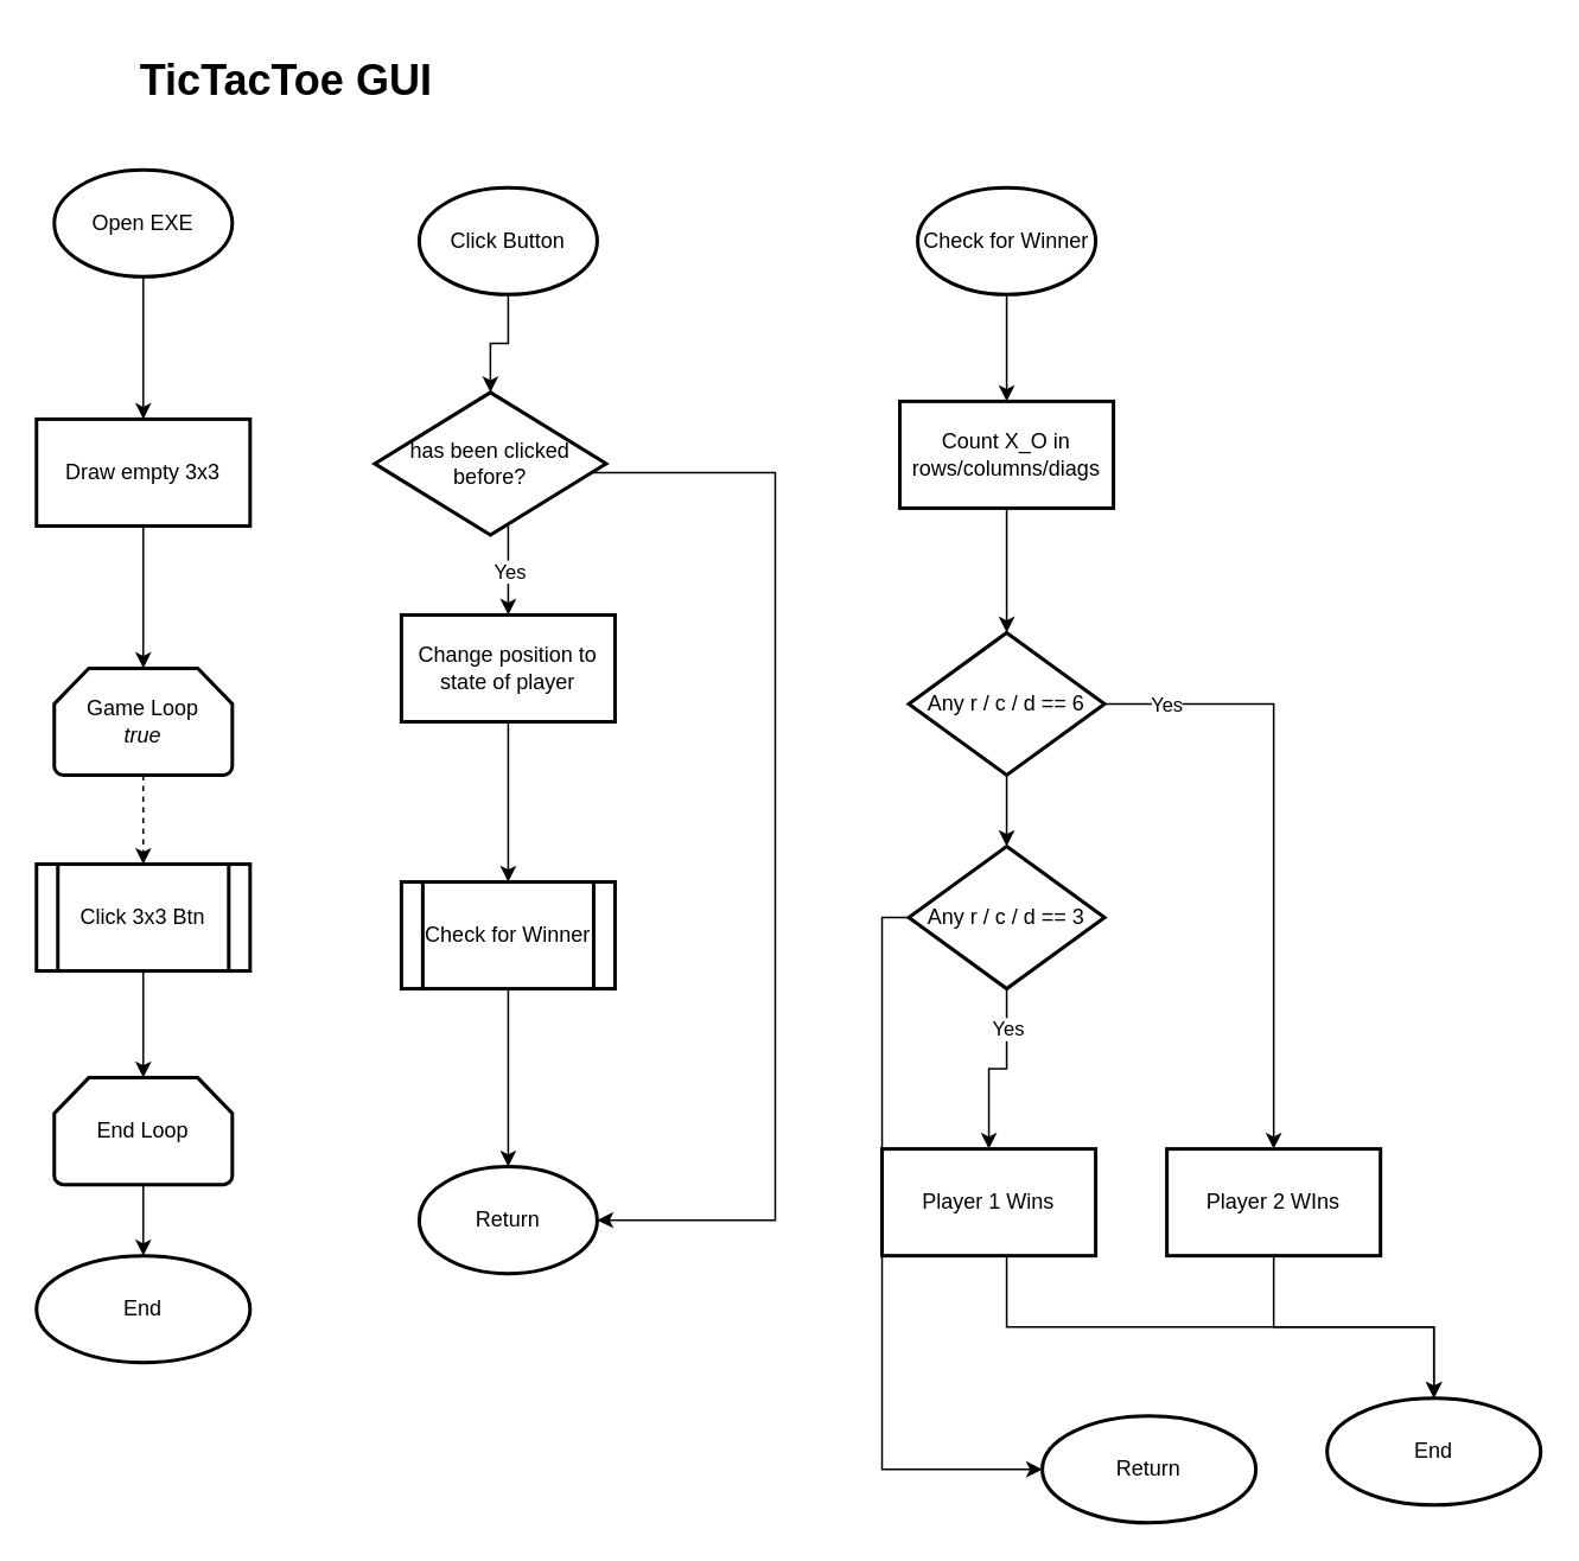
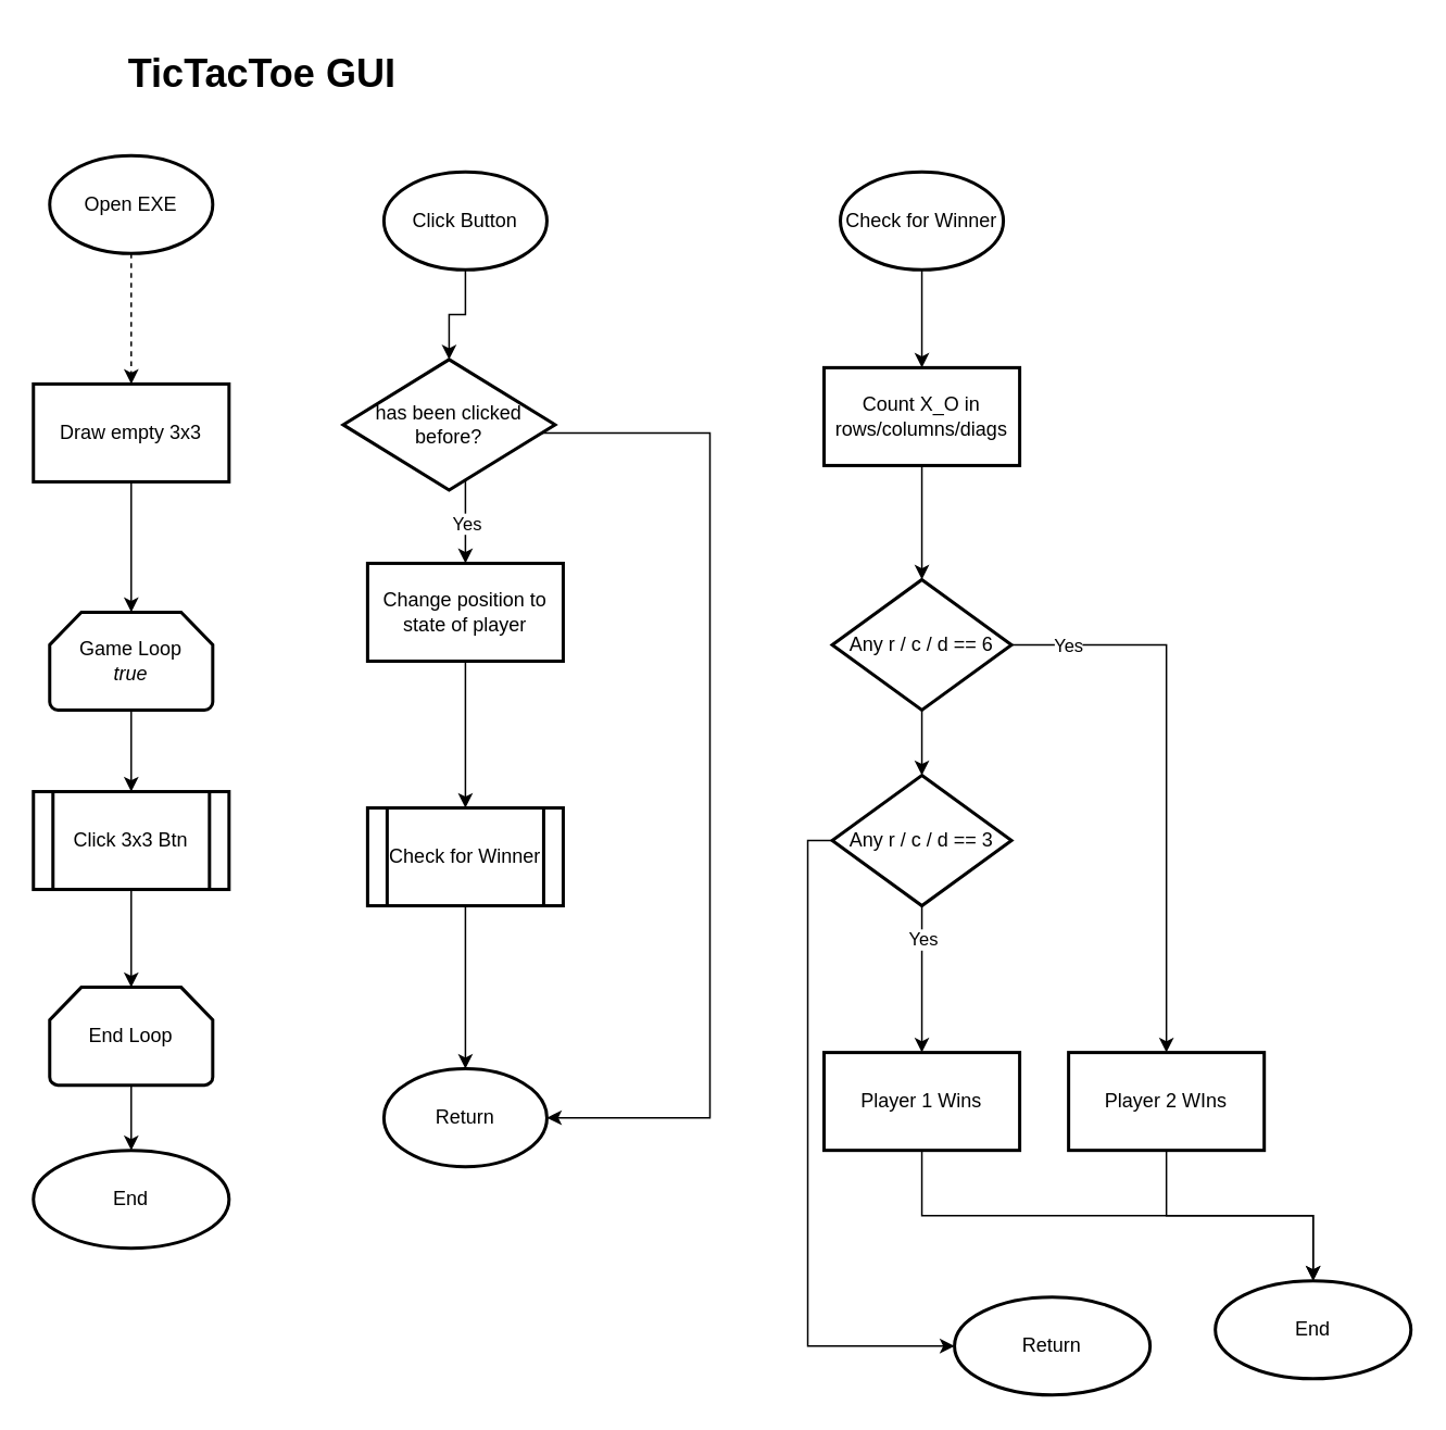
- <mxCell id="2" value="" style="edgeStyle=orthogonalEdgeStyle;rounded=0;orthogonalLoop=1;jettySize=auto;html=1;" edge="1" parent="1" source="3" target="5"><mxGeometry relative="1" as="geometry" /></mxCell>
+ <mxCell id="2" value="" style="edgeStyle=orthogonalEdgeStyle;rounded=0;orthogonalLoop=1;jettySize=auto;html=1;dashed=1;" edge="1" parent="1" source="3" target="5"><mxGeometry relative="1" as="geometry" /></mxCell>
- <mxCell id="6" value="" style="edgeStyle=orthogonalEdgeStyle;rounded=0;orthogonalLoop=1;jettySize=auto;html=1;dashed=1;" edge="1" parent="1" source="7" target="22"><mxGeometry relative="1" as="geometry" /></mxCell>
+ <mxCell id="6" value="" style="edgeStyle=orthogonalEdgeStyle;rounded=0;orthogonalLoop=1;jettySize=auto;html=1;" edge="1" parent="1" source="7" target="22"><mxGeometry relative="1" as="geometry" /></mxCell>
- <mxCell id="39" value="Player 1 Wins" style="whiteSpace=wrap;html=1;strokeWidth=2;" vertex="1" parent="1"><mxGeometry x="495" y="645" width="120" height="60" as="geometry" /></mxCell>
+ <mxCell id="39" value="Player 1 Wins" style="whiteSpace=wrap;html=1;strokeWidth=2;" vertex="1" parent="1"><mxGeometry x="505" y="645" width="120" height="60" as="geometry" /></mxCell>
